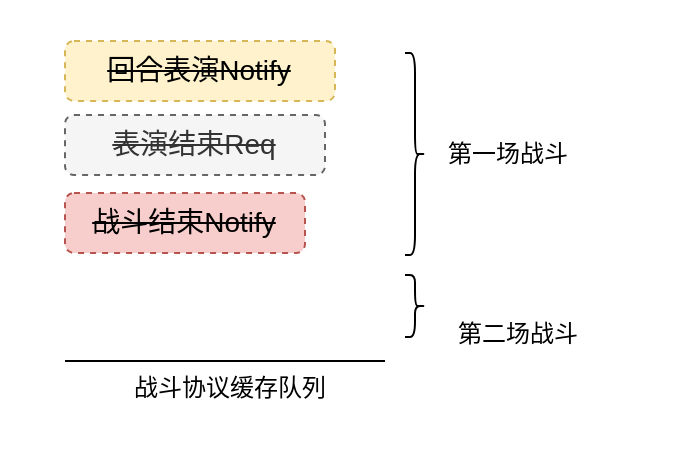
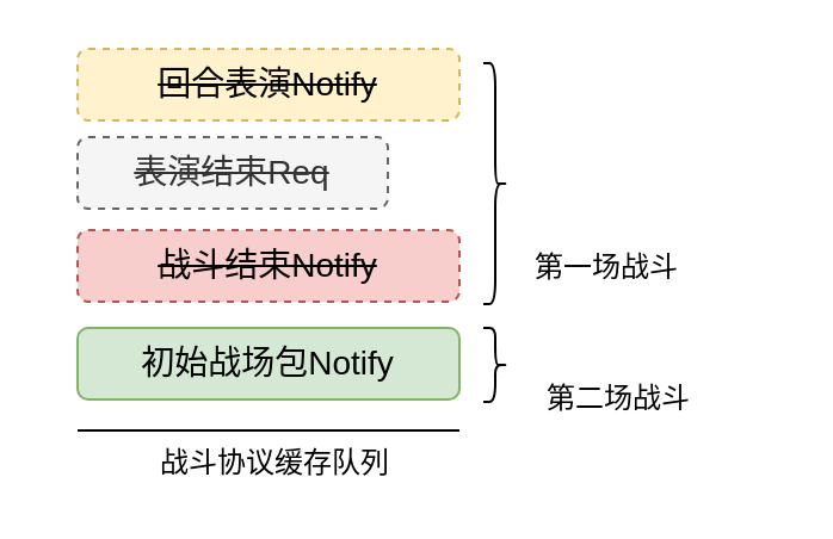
- <mxCell id="2" value="&lt;span style=&quot;font-size: 14px&quot;&gt;&lt;strike&gt;回合表演Notify&lt;/strike&gt;&lt;/span&gt;" style="rounded=1;whiteSpace=wrap;html=1;fillColor=#fff2cc;strokeColor=#d6b656;dashed=1;" vertex="1" parent="1"><mxGeometry x="32" y="20" width="135" height="30" as="geometry" /></mxCell>
+ <mxCell id="2" value="&lt;span style=&quot;font-size: 14px&quot;&gt;&lt;strike&gt;回合表演Notify&lt;/strike&gt;&lt;/span&gt;" style="rounded=1;whiteSpace=wrap;html=1;fillColor=#fff2cc;strokeColor=#d6b656;dashed=1;" vertex="1" parent="1"><mxGeometry x="32" y="20" width="160" height="30" as="geometry" /></mxCell>
- <mxCell id="5" value="第一场战斗" style="text;html=1;strokeColor=none;fillColor=none;align=left;verticalAlign=middle;whiteSpace=wrap;rounded=0;" vertex="1" parent="1"><mxGeometry x="222" y="66.5" width="100" height="20" as="geometry" /></mxCell>
+ <mxCell id="5" value="第一场战斗" style="text;html=1;strokeColor=none;fillColor=none;align=left;verticalAlign=middle;whiteSpace=wrap;rounded=0;" vertex="1" parent="1"><mxGeometry x="222" y="101.5" width="100" height="20" as="geometry" /></mxCell>
- <mxCell id="3" value="&lt;span style=&quot;font-size: 14px&quot;&gt;&lt;strike&gt;战斗结束Notify&lt;/strike&gt;&lt;/span&gt;" style="rounded=1;whiteSpace=wrap;html=1;fillColor=#f8cecc;strokeColor=#b85450;dashed=1;" vertex="1" parent="1"><mxGeometry x="32" y="96" width="120" height="30" as="geometry" /></mxCell>
+ <mxCell id="3" value="&lt;span style=&quot;font-size: 14px&quot;&gt;&lt;strike&gt;战斗结束Notify&lt;/strike&gt;&lt;/span&gt;" style="rounded=1;whiteSpace=wrap;html=1;fillColor=#f8cecc;strokeColor=#b85450;dashed=1;" vertex="1" parent="1"><mxGeometry x="32" y="96" width="160" height="30" as="geometry" /></mxCell>
+ <mxCell id="7" value="&lt;font style=&quot;font-size: 14px&quot;&gt;初始战场包Notify&lt;/font&gt;" style="rounded=1;whiteSpace=wrap;html=1;fillColor=#d5e8d4;strokeColor=#82b366;" vertex="1" parent="1"><mxGeometry x="32" y="137" width="160" height="30" as="geometry" /></mxCell>
